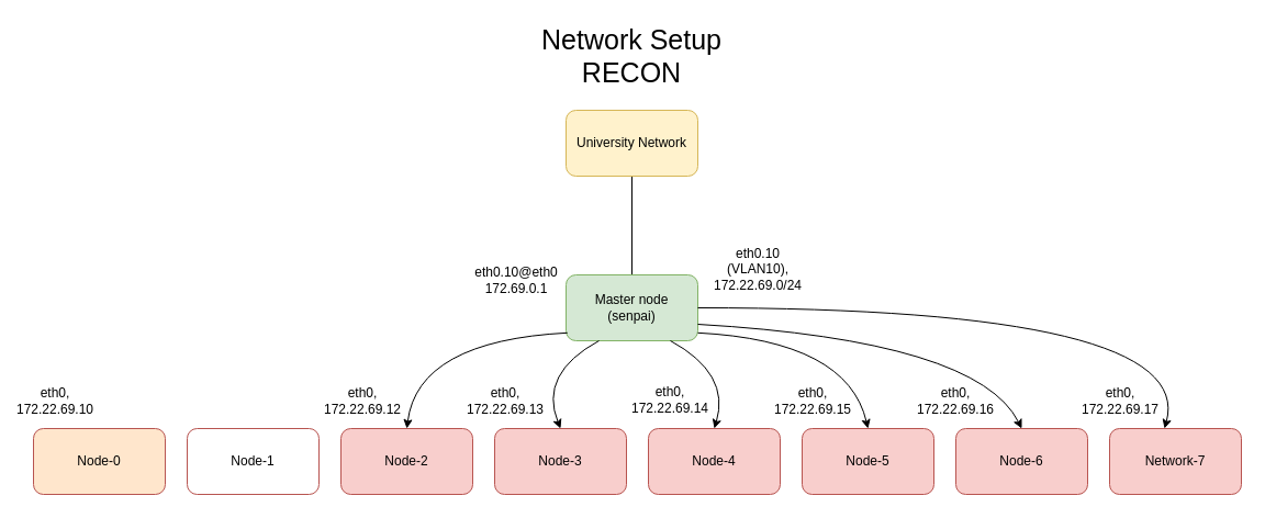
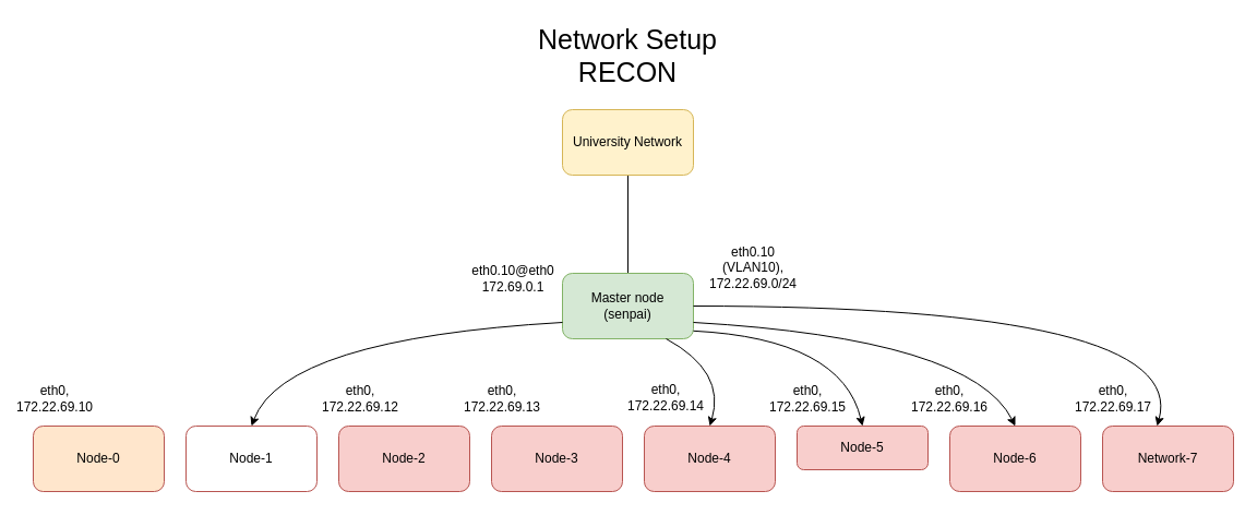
+ <mxCell id="14" value="" style="curved=1;endArrow=classic;html=1;rounded=0;exitX=0;exitY=0.75;exitDx=0;exitDy=0;entryX=0.5;entryY=0;entryDx=0;entryDy=0;" parent="1" source="4" target="6" edge="1"><mxGeometry width="50" height="50" relative="1" as="geometry"><mxPoint x="525" y="530" as="sourcePoint" /><mxPoint x="100" y="640" as="targetPoint" /><Array as="points"><mxPoint x="260" y="310" /></Array></mxGeometry></mxCell>
- <mxCell id="16" value="" style="curved=1;endArrow=classic;html=1;rounded=0;exitX=0.01;exitY=0.88;exitDx=0;exitDy=0;entryX=0.5;entryY=0;entryDx=0;entryDy=0;exitPerimeter=0;" parent="1" source="4" target="7" edge="1"><mxGeometry width="50" height="50" relative="1" as="geometry"><mxPoint x="525" y="350" as="sourcePoint" /><mxPoint x="240" y="445" as="targetPoint" /><Array as="points"><mxPoint x="380" y="310" /></Array></mxGeometry></mxCell>
- <mxCell id="18" value="" style="curved=1;endArrow=classic;html=1;rounded=0;entryX=0.5;entryY=0;entryDx=0;entryDy=0;exitX=0.25;exitY=1;exitDx=0;exitDy=0;" parent="1" source="4" target="8" edge="1"><mxGeometry width="50" height="50" relative="1" as="geometry"><mxPoint x="575" y="490" as="sourcePoint" /><mxPoint x="415" y="560" as="targetPoint" /><Array as="points"><mxPoint x="490" y="340" /></Array></mxGeometry></mxCell>
- <mxCell id="10" value="Node-5" style="rounded=1;whiteSpace=wrap;html=1;fillColor=#f8cecc;strokeColor=#b85450;" parent="1" vertex="1"><mxGeometry x="730" y="390" width="120" height="60" as="geometry" /></mxCell>
+ <mxCell id="10" value="Node-5" style="rounded=1;whiteSpace=wrap;html=1;fillColor=#f8cecc;strokeColor=#b85450;" parent="1" vertex="1"><mxGeometry x="730" y="390" width="120" height="40" as="geometry" /></mxCell>
